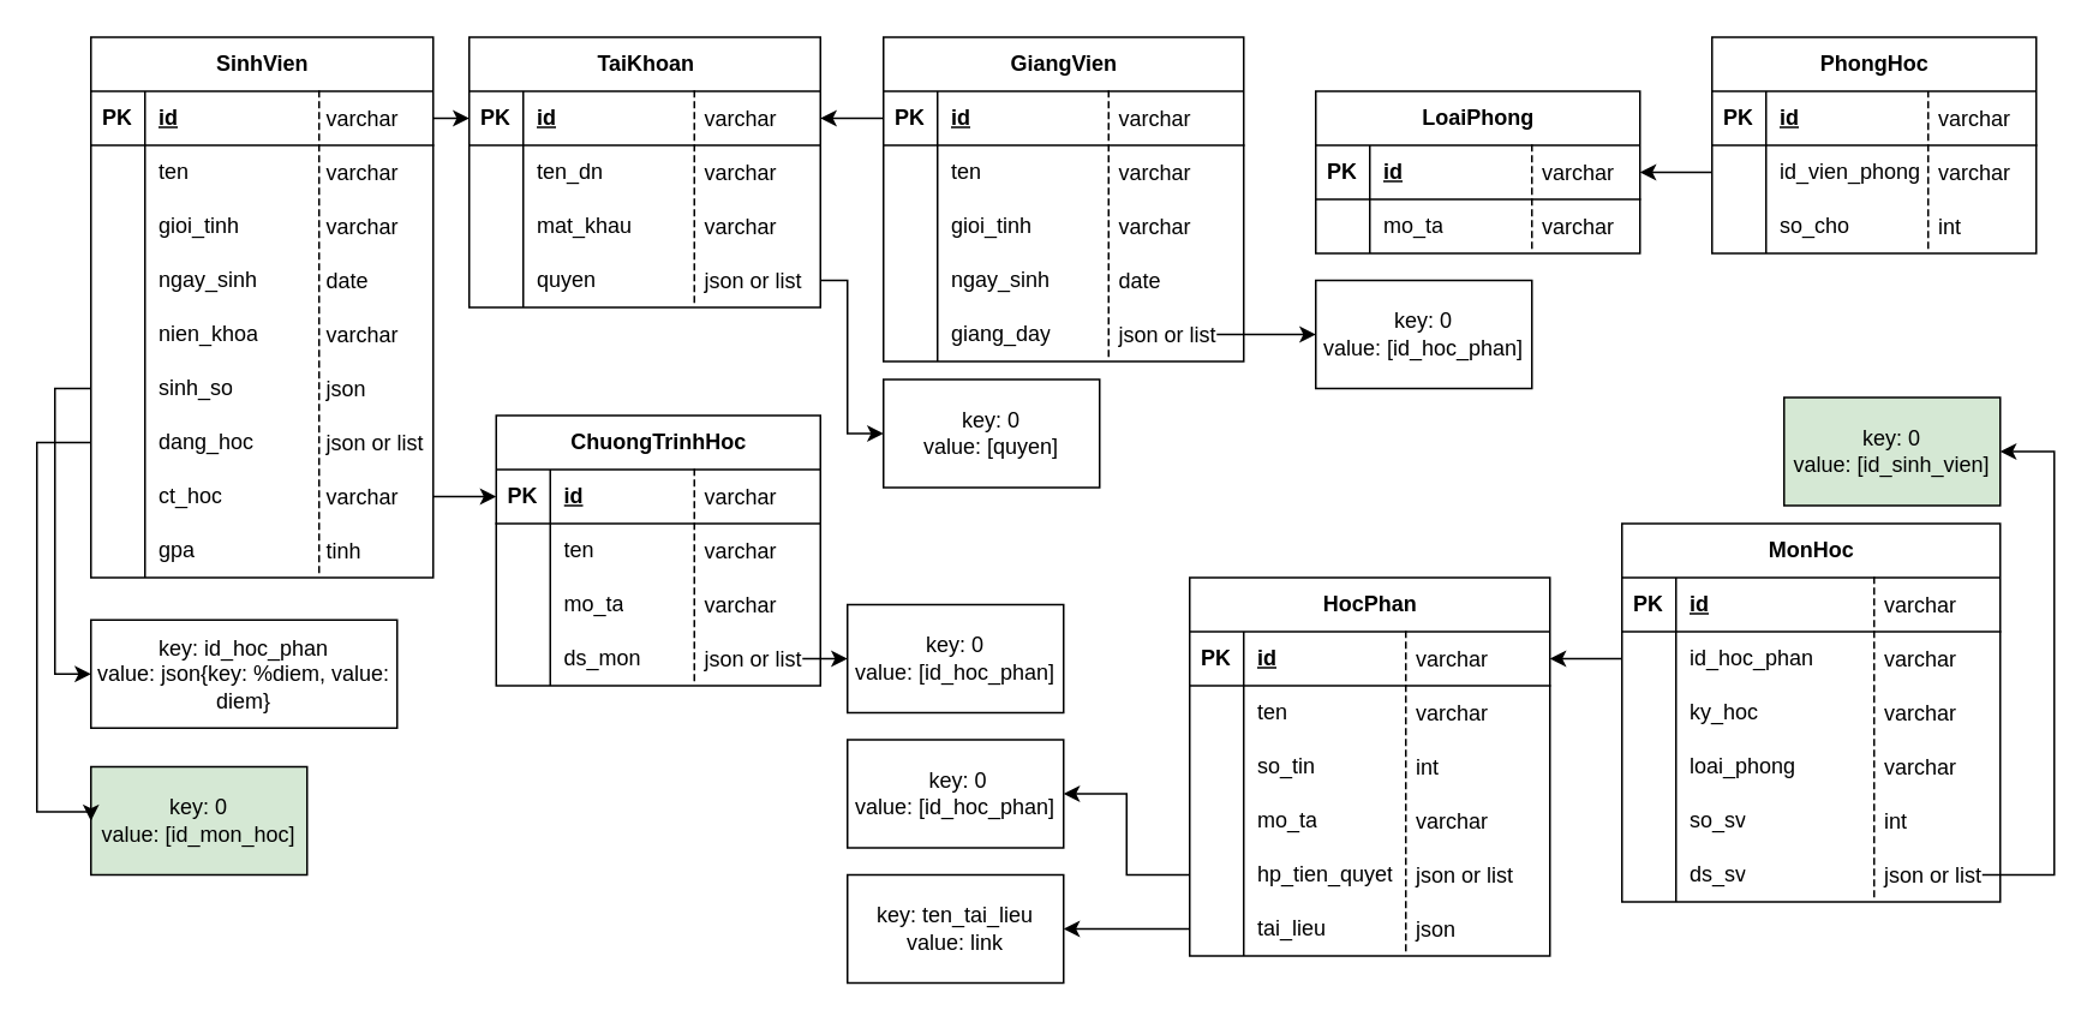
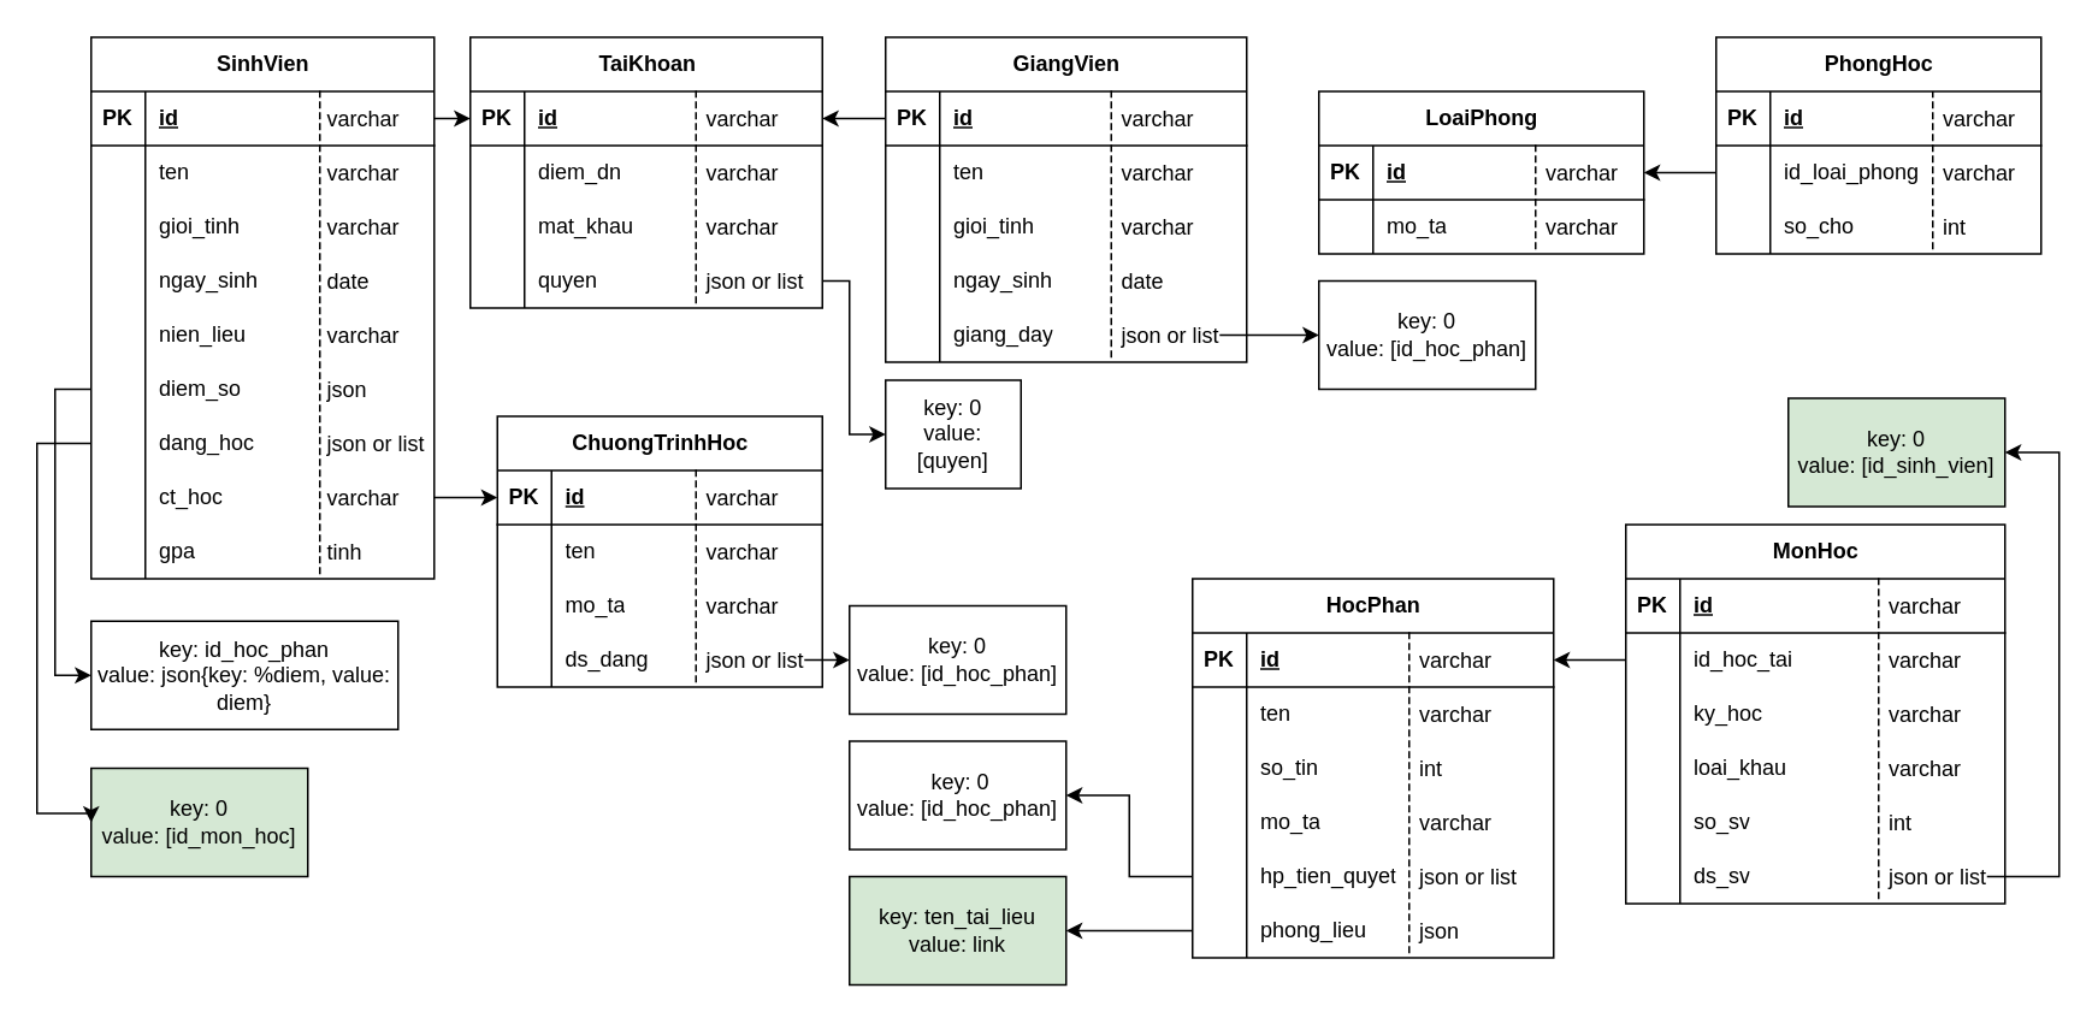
- <mxCell id="9" value="ten_dn" style="shape=partialRectangle;connectable=0;fillColor=none;top=0;left=0;bottom=0;right=0;align=left;spacingLeft=6;overflow=hidden;whiteSpace=wrap;html=1;" parent="7" vertex="1"><mxGeometry x="30" width="165" height="30" as="geometry"><mxRectangle width="165" height="30" as="alternateBounds" /></mxGeometry></mxCell>
+ <mxCell id="9" value="diem_dn" style="shape=partialRectangle;connectable=0;fillColor=none;top=0;left=0;bottom=0;right=0;align=left;spacingLeft=6;overflow=hidden;whiteSpace=wrap;html=1;" parent="7" vertex="1"><mxGeometry x="30" width="165" height="30" as="geometry"><mxRectangle width="165" height="30" as="alternateBounds" /></mxGeometry></mxCell>
- <mxCell id="178" value="id_vien_phong" style="shape=partialRectangle;connectable=0;fillColor=none;top=0;left=0;bottom=0;right=0;align=left;spacingLeft=6;overflow=hidden;whiteSpace=wrap;html=1;" parent="176" vertex="1"><mxGeometry x="30" width="150" height="30" as="geometry"><mxRectangle width="150" height="30" as="alternateBounds" /></mxGeometry></mxCell>
+ <mxCell id="178" value="id_loai_phong" style="shape=partialRectangle;connectable=0;fillColor=none;top=0;left=0;bottom=0;right=0;align=left;spacingLeft=6;overflow=hidden;whiteSpace=wrap;html=1;" parent="176" vertex="1"><mxGeometry x="30" width="150" height="30" as="geometry"><mxRectangle width="150" height="30" as="alternateBounds" /></mxGeometry></mxCell>
- <mxCell id="62" value="nien_khoa" style="shape=partialRectangle;connectable=0;fillColor=none;top=0;left=0;bottom=0;right=0;align=left;spacingLeft=6;overflow=hidden;whiteSpace=wrap;html=1;" parent="60" vertex="1"><mxGeometry x="30" width="160" height="30" as="geometry"><mxRectangle width="160" height="30" as="alternateBounds" /></mxGeometry></mxCell>
+ <mxCell id="62" value="nien_lieu" style="shape=partialRectangle;connectable=0;fillColor=none;top=0;left=0;bottom=0;right=0;align=left;spacingLeft=6;overflow=hidden;whiteSpace=wrap;html=1;" parent="60" vertex="1"><mxGeometry x="30" width="160" height="30" as="geometry"><mxRectangle width="160" height="30" as="alternateBounds" /></mxGeometry></mxCell>
- <mxCell id="65" value="sinh_so" style="shape=partialRectangle;connectable=0;fillColor=none;top=0;left=0;bottom=0;right=0;align=left;spacingLeft=6;overflow=hidden;whiteSpace=wrap;html=1;" parent="63" vertex="1"><mxGeometry x="30" width="160" height="30" as="geometry"><mxRectangle width="160" height="30" as="alternateBounds" /></mxGeometry></mxCell>
+ <mxCell id="65" value="diem_so" style="shape=partialRectangle;connectable=0;fillColor=none;top=0;left=0;bottom=0;right=0;align=left;spacingLeft=6;overflow=hidden;whiteSpace=wrap;html=1;" parent="63" vertex="1"><mxGeometry x="30" width="160" height="30" as="geometry"><mxRectangle width="160" height="30" as="alternateBounds" /></mxGeometry></mxCell>
- <mxCell id="195" value="key: 0&lt;br&gt;value: [quyen]" style="whiteSpace=wrap;html=1;" parent="1" vertex="1"><mxGeometry x="490" y="210" width="120" height="60" as="geometry" /></mxCell>
+ <mxCell id="195" value="key: 0&lt;br&gt;value: [quyen]" style="whiteSpace=wrap;html=1;" parent="1" vertex="1"><mxGeometry x="490" y="210" width="75" height="60" as="geometry" /></mxCell>
- <mxCell id="37" value="ds_mon" style="shape=partialRectangle;connectable=0;fillColor=none;top=0;left=0;bottom=0;right=0;align=left;spacingLeft=6;overflow=hidden;whiteSpace=wrap;html=1;" parent="35" vertex="1"><mxGeometry x="30" width="150" height="30" as="geometry"><mxRectangle width="150" height="30" as="alternateBounds" /></mxGeometry></mxCell>
+ <mxCell id="37" value="ds_dang" style="shape=partialRectangle;connectable=0;fillColor=none;top=0;left=0;bottom=0;right=0;align=left;spacingLeft=6;overflow=hidden;whiteSpace=wrap;html=1;" parent="35" vertex="1"><mxGeometry x="30" width="150" height="30" as="geometry"><mxRectangle width="150" height="30" as="alternateBounds" /></mxGeometry></mxCell>
- <mxCell id="129" value="id_hoc_phan" style="shape=partialRectangle;connectable=0;fillColor=none;top=0;left=0;bottom=0;right=0;align=left;spacingLeft=6;overflow=hidden;whiteSpace=wrap;html=1;" parent="127" vertex="1"><mxGeometry x="30" width="180" height="30" as="geometry"><mxRectangle width="180" height="30" as="alternateBounds" /></mxGeometry></mxCell>
+ <mxCell id="129" value="id_hoc_tai" style="shape=partialRectangle;connectable=0;fillColor=none;top=0;left=0;bottom=0;right=0;align=left;spacingLeft=6;overflow=hidden;whiteSpace=wrap;html=1;" parent="127" vertex="1"><mxGeometry x="30" width="180" height="30" as="geometry"><mxRectangle width="180" height="30" as="alternateBounds" /></mxGeometry></mxCell>
- <mxCell id="135" value="loai_phong" style="shape=partialRectangle;connectable=0;fillColor=none;top=0;left=0;bottom=0;right=0;align=left;spacingLeft=6;overflow=hidden;whiteSpace=wrap;html=1;" parent="133" vertex="1"><mxGeometry x="30" width="180" height="30" as="geometry"><mxRectangle width="180" height="30" as="alternateBounds" /></mxGeometry></mxCell>
+ <mxCell id="135" value="loai_khau" style="shape=partialRectangle;connectable=0;fillColor=none;top=0;left=0;bottom=0;right=0;align=left;spacingLeft=6;overflow=hidden;whiteSpace=wrap;html=1;" parent="133" vertex="1"><mxGeometry x="30" width="180" height="30" as="geometry"><mxRectangle width="180" height="30" as="alternateBounds" /></mxGeometry></mxCell>
- <mxCell id="193" value="&lt;span style=&quot;font-weight: normal;&quot;&gt;key: ten_tai_lieu&lt;br&gt;value: link&lt;br&gt;&lt;/span&gt;" style="whiteSpace=wrap;html=1;startSize=30;fontStyle=1;" parent="1" vertex="1"><mxGeometry x="470" y="485" width="120" height="60" as="geometry" /></mxCell>
+ <mxCell id="193" value="&lt;span style=&quot;font-weight: normal;&quot;&gt;key: ten_tai_lieu&lt;br&gt;value: link&lt;br&gt;&lt;/span&gt;" style="whiteSpace=wrap;html=1;startSize=30;fontStyle=1;fillColor=#d5e8d4;" parent="1" vertex="1"><mxGeometry x="470" y="485" width="120" height="60" as="geometry" /></mxCell>
- <mxCell id="223" value="tai_lieu" style="shape=partialRectangle;connectable=0;fillColor=none;top=0;left=0;bottom=0;right=0;align=left;spacingLeft=6;overflow=hidden;whiteSpace=wrap;html=1;" parent="221" vertex="1"><mxGeometry x="30" width="170" height="30" as="geometry"><mxRectangle width="170" height="30" as="alternateBounds" /></mxGeometry></mxCell>
+ <mxCell id="223" value="phong_lieu" style="shape=partialRectangle;connectable=0;fillColor=none;top=0;left=0;bottom=0;right=0;align=left;spacingLeft=6;overflow=hidden;whiteSpace=wrap;html=1;" parent="221" vertex="1"><mxGeometry x="30" width="170" height="30" as="geometry"><mxRectangle width="170" height="30" as="alternateBounds" /></mxGeometry></mxCell>
